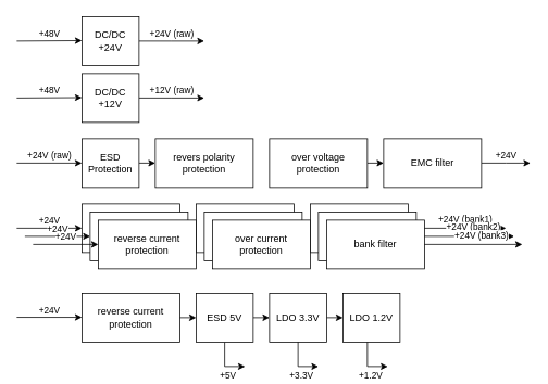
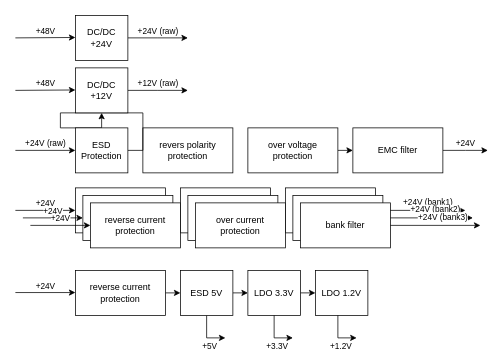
- <mxCell id="7" style="edgeStyle=orthogonalEdgeStyle;rounded=0;orthogonalLoop=1;jettySize=auto;html=1;exitX=1;exitY=0.5;exitDx=0;exitDy=0;entryX=0;entryY=0.5;entryDx=0;entryDy=0;" edge="1" parent="1" source="8" target="2"><mxGeometry relative="1" as="geometry" /></mxCell>
+ <mxCell id="7" style="edgeStyle=orthogonalEdgeStyle;rounded=0;orthogonalLoop=1;jettySize=auto;html=1;exitX=1;exitY=0.5;exitDx=0;exitDy=0;" edge="1" parent="1" source="8" target="11"><mxGeometry relative="1" as="geometry" /></mxCell>
